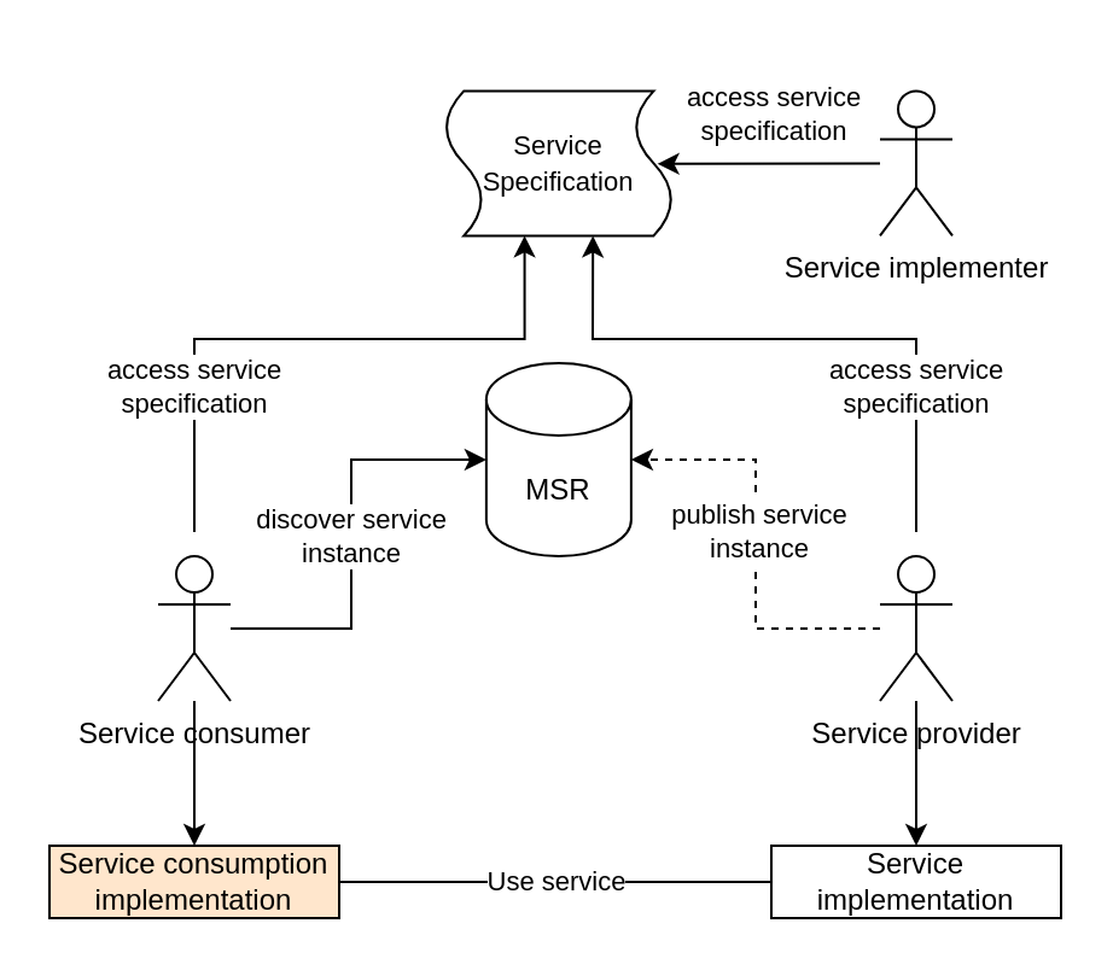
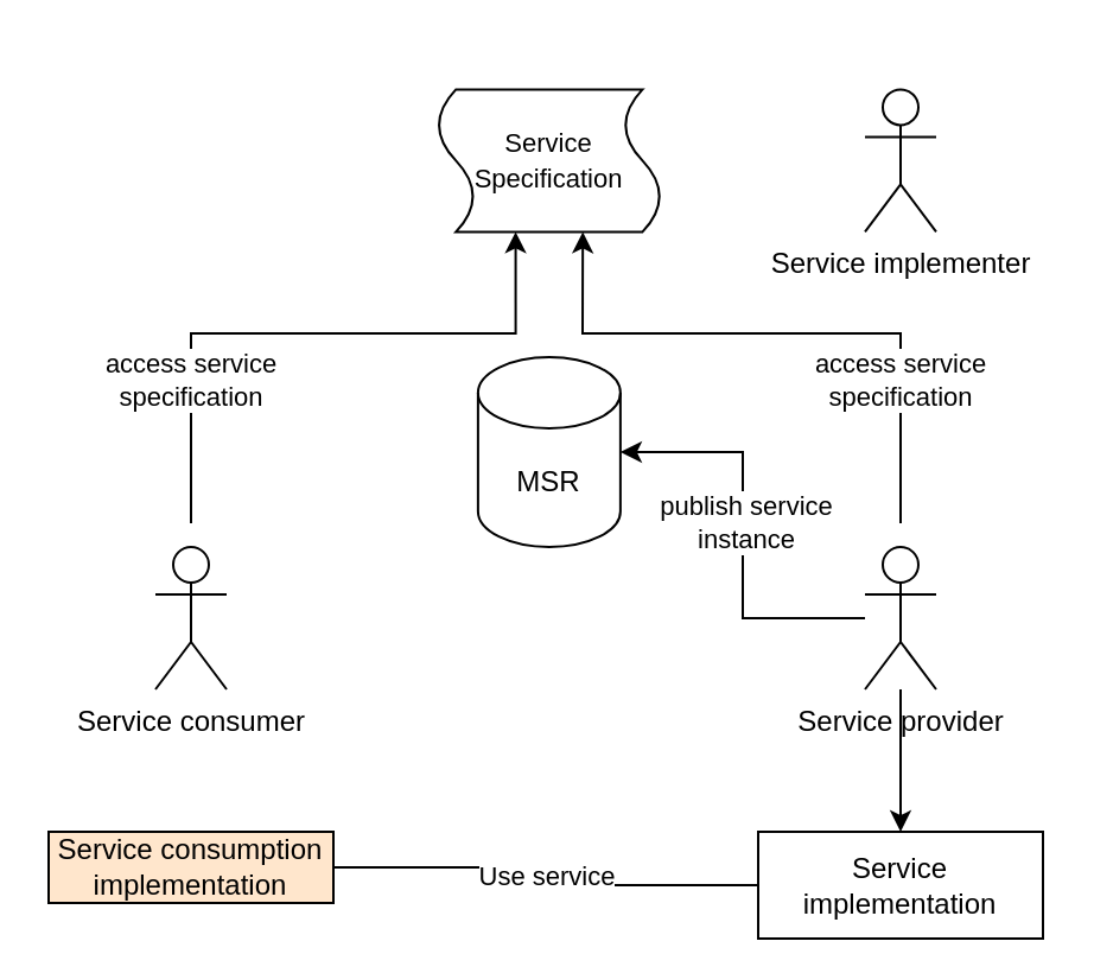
- <mxCell id="2" value="access service&lt;br&gt;specification" style="rounded=0;orthogonalLoop=1;jettySize=auto;html=1;entryX=0.504;entryY=0.067;entryDx=0;entryDy=0;entryPerimeter=0;" parent="1" source="3" target="16" edge="1"><mxGeometry x="-0.04" y="-20" relative="1" as="geometry"><mxPoint as="offset" /><mxPoint x="355" y="67.19" as="sourcePoint" /><mxPoint x="265" y="66.19" as="targetPoint" /></mxGeometry></mxCell>
- <mxCell id="6" value="discover service&lt;br&gt;instance" style="edgeStyle=none;rounded=0;orthogonalLoop=1;jettySize=auto;html=1;entryX=0;entryY=0.5;entryDx=0;entryDy=0;entryPerimeter=0;fontSize=11;" edge="1" parent="1" source="7" target="12"><mxGeometry relative="1" as="geometry"><mxPoint x="105" y="260" as="sourcePoint" /><Array as="points"><mxPoint x="145" y="260" /><mxPoint x="145" y="190" /></Array></mxGeometry></mxCell>
- <mxCell id="8" value="publish service&lt;br&gt;instance" style="edgeStyle=orthogonalEdgeStyle;rounded=0;orthogonalLoop=1;jettySize=auto;html=1;entryX=1;entryY=0.5;entryDx=0;entryDy=0;entryPerimeter=0;dashed=1;" parent="1" source="11" target="12" edge="1"><mxGeometry x="0.06" y="-1" relative="1" as="geometry"><mxPoint as="offset" /></mxGeometry></mxCell>
+ <mxCell id="8" value="publish service&lt;br&gt;instance" style="edgeStyle=orthogonalEdgeStyle;rounded=0;orthogonalLoop=1;jettySize=auto;html=1;entryX=1;entryY=0.5;entryDx=0;entryDy=0;entryPerimeter=0;" parent="1" source="11" target="12" edge="1"><mxGeometry x="0.06" y="-1" relative="1" as="geometry"><mxPoint as="offset" /></mxGeometry></mxCell>
- <mxCell id="5" style="edgeStyle=orthogonalEdgeStyle;rounded=0;orthogonalLoop=1;jettySize=auto;html=1;entryX=0.5;entryY=0;entryDx=0;entryDy=0;" parent="1" source="7" target="14" edge="1"><mxGeometry relative="1" as="geometry" /></mxCell>
- <mxCell id="15" value="Service&lt;br&gt;implementation" style="rounded=0;whiteSpace=wrap;html=1;" parent="1" vertex="1"><mxGeometry x="319" y="350" width="120" height="30" as="geometry" /></mxCell>
+ <mxCell id="15" value="Service&lt;br&gt;implementation" style="rounded=0;whiteSpace=wrap;html=1;" parent="1" vertex="1"><mxGeometry x="319" y="350" width="120" height="45" as="geometry" /></mxCell>
